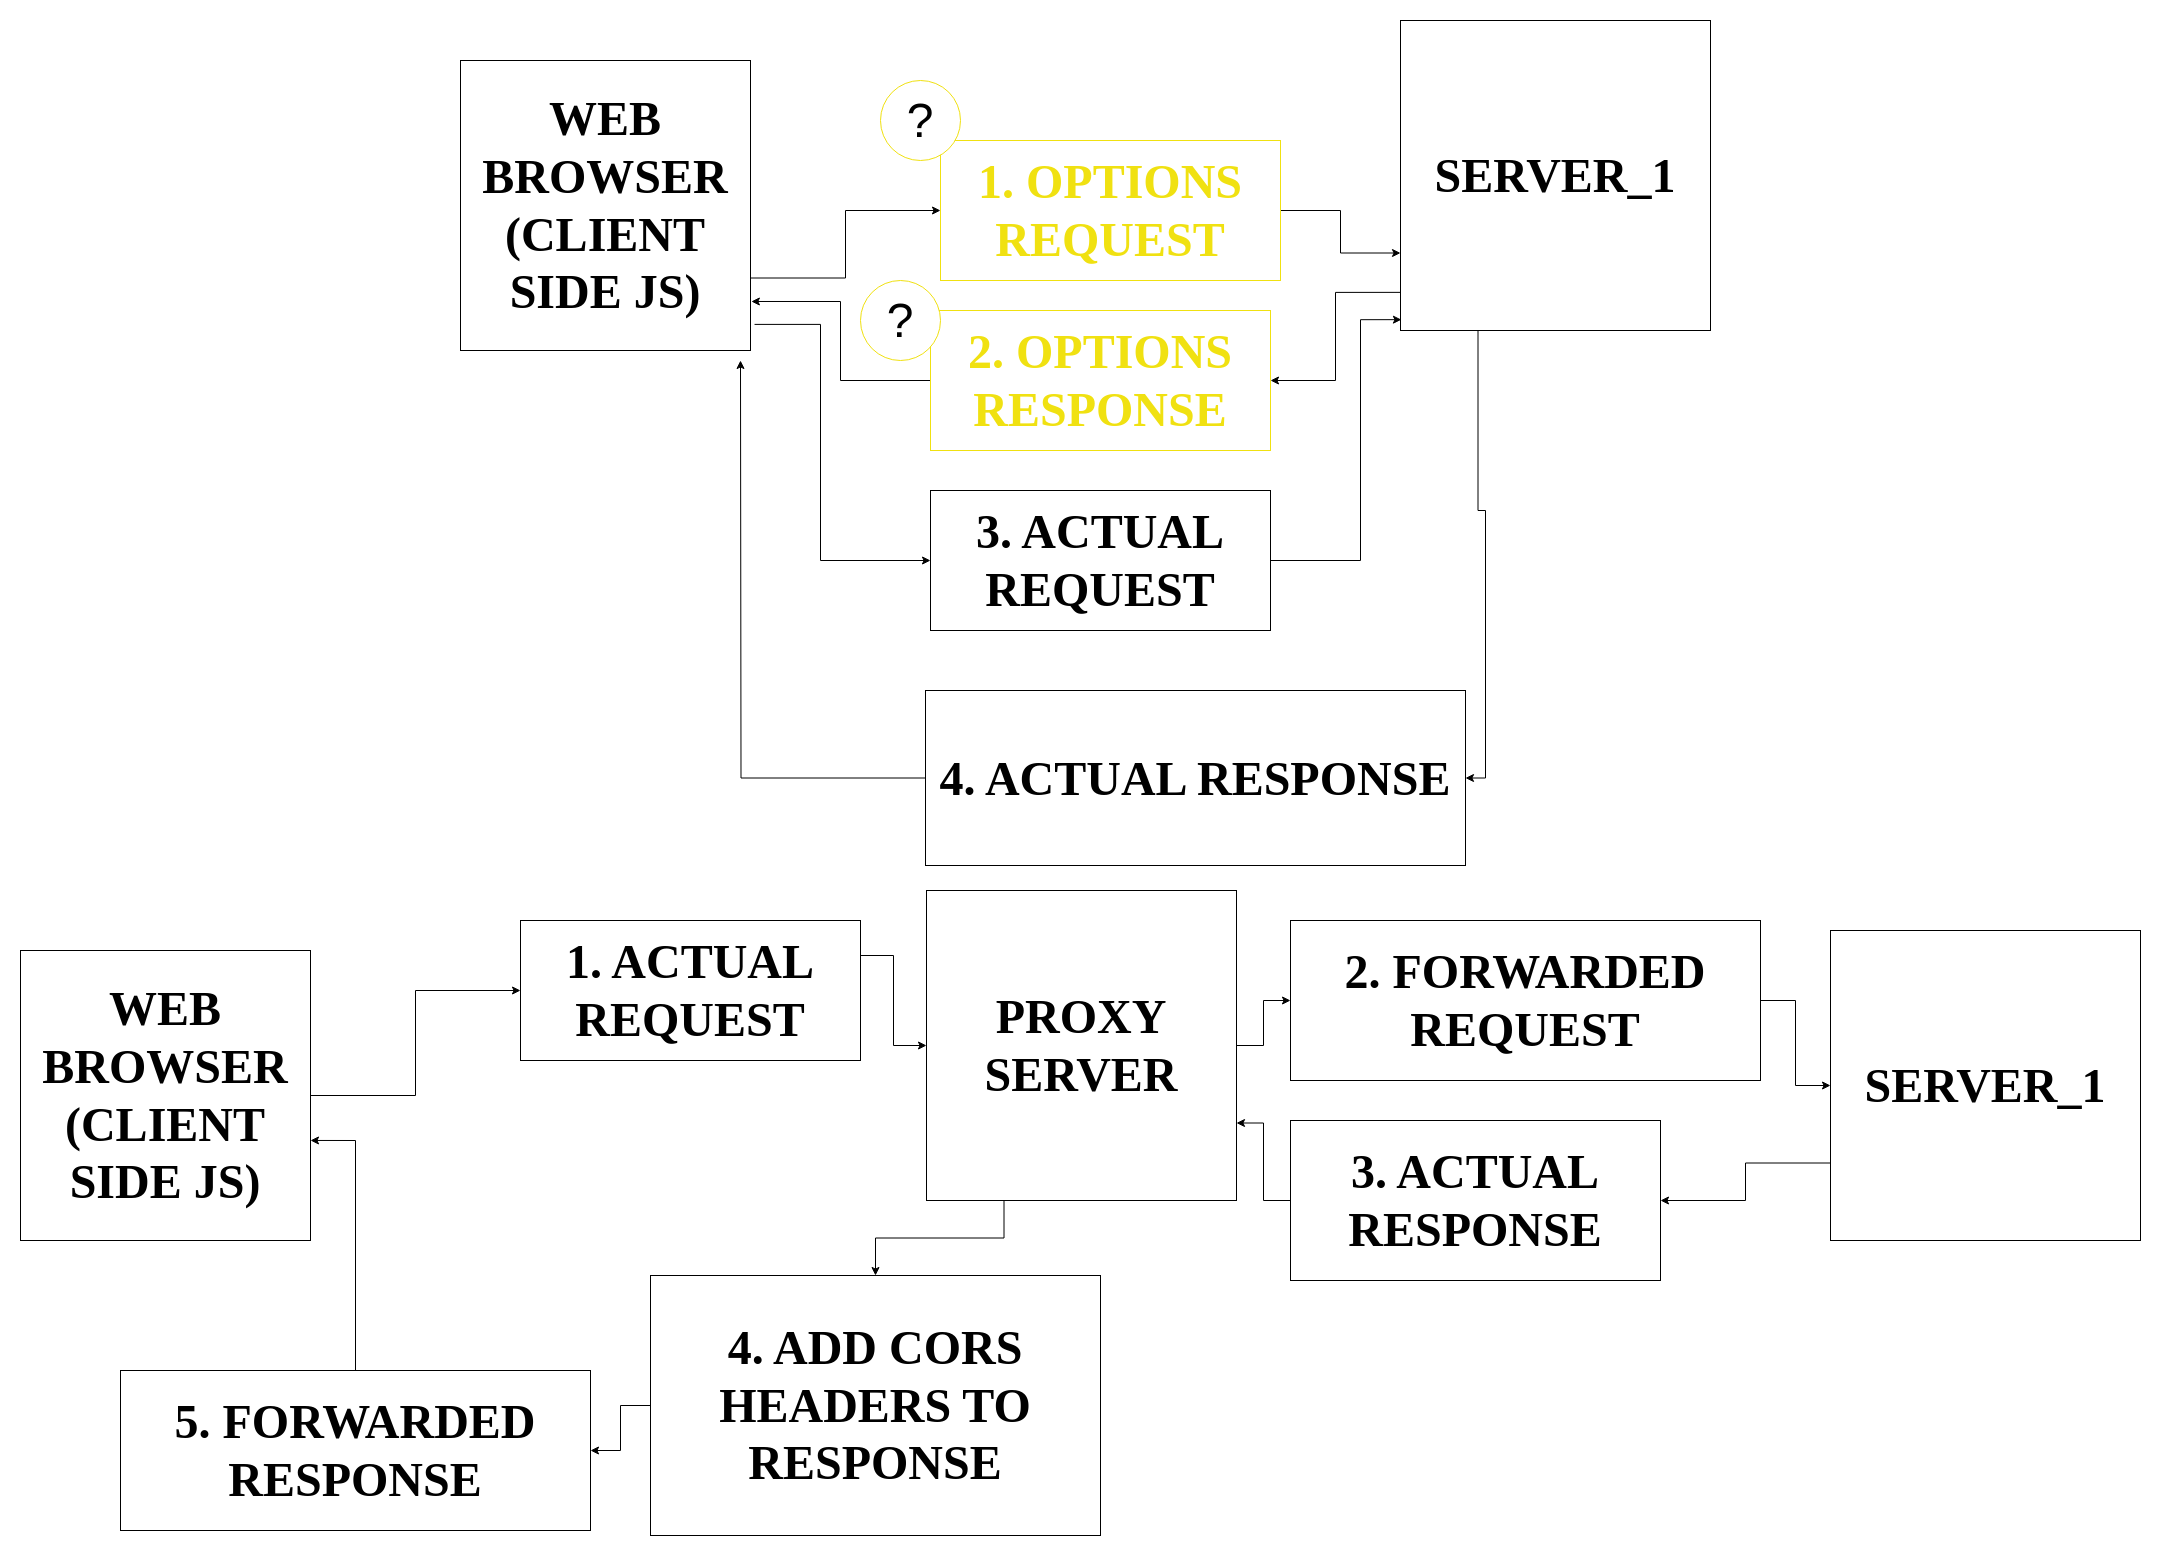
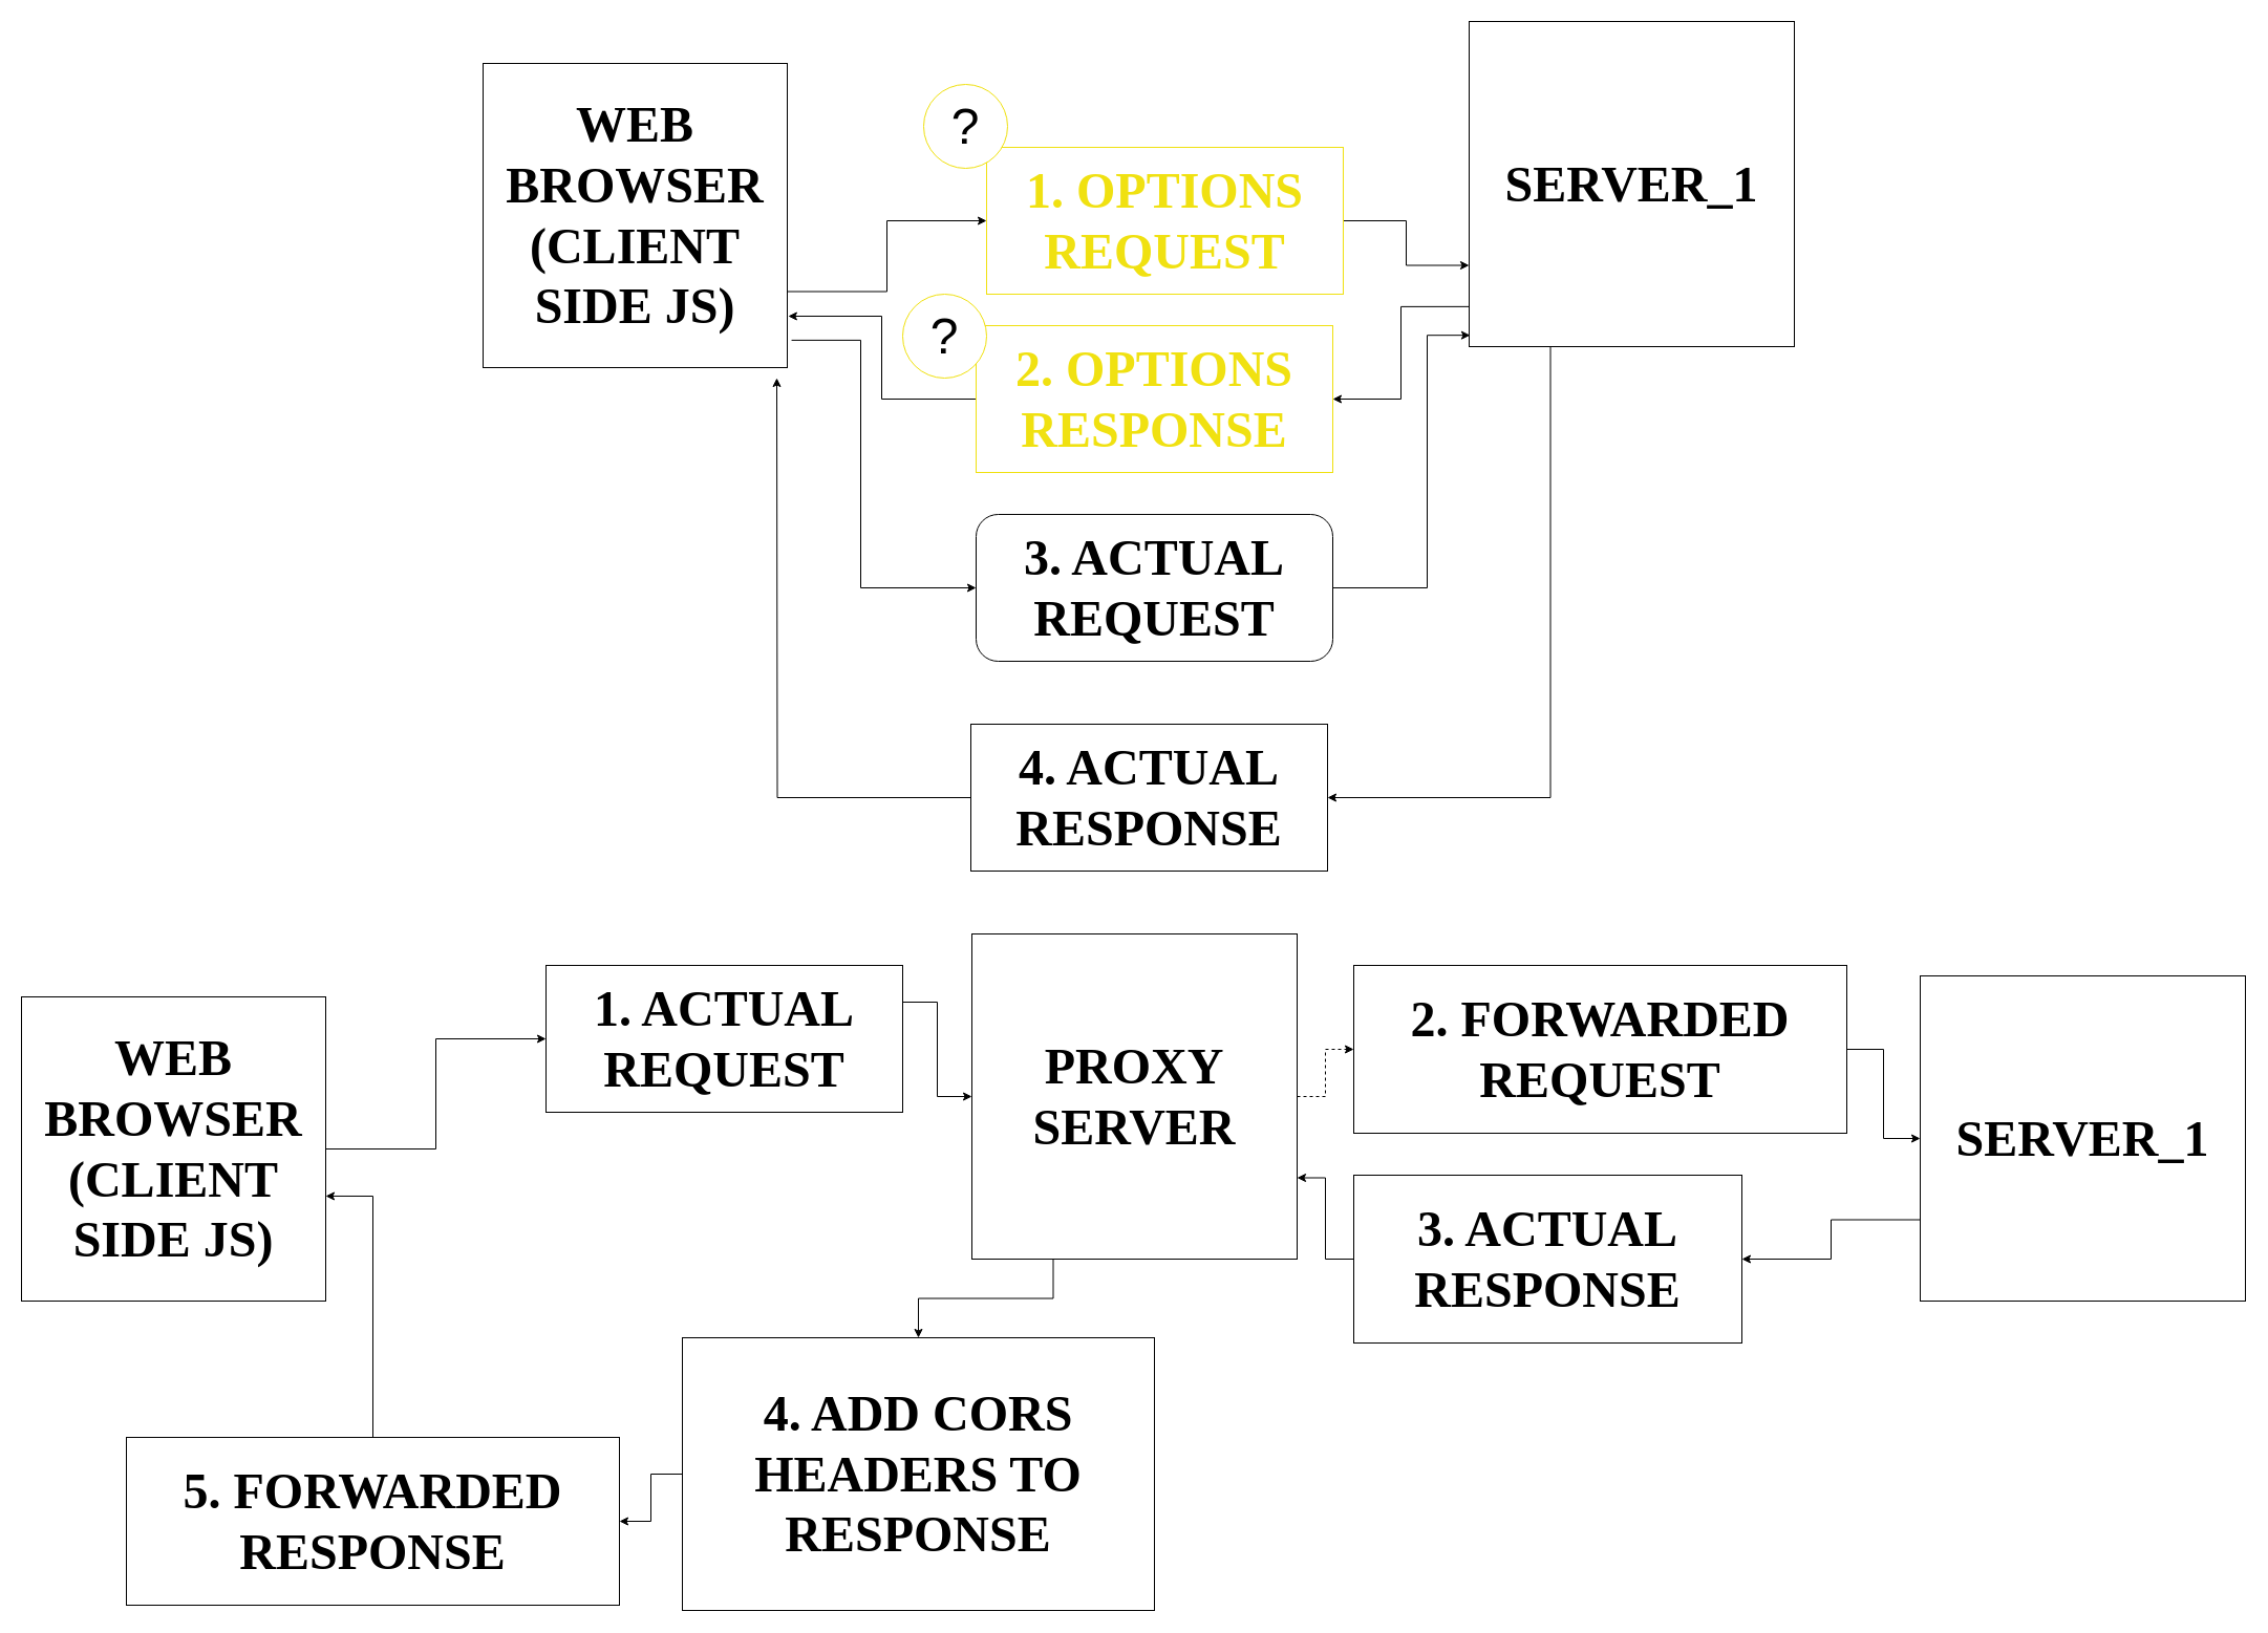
- <mxCell id="13" value="&lt;div&gt;&lt;b&gt;&lt;font style=&quot;font-size: 48px;&quot; face=&quot;Futura&quot;&gt;3. ACTUAL REQUEST&lt;br&gt;&lt;/font&gt;&lt;/b&gt;&lt;/div&gt;" style="rounded=0;whiteSpace=wrap;html=1;fontSize=48;" vertex="1" parent="1"><mxGeometry x="930" y="490" width="340" height="140" as="geometry" /></mxCell>
+ <mxCell id="13" value="&lt;div&gt;&lt;b&gt;&lt;font style=&quot;font-size: 48px;&quot; face=&quot;Futura&quot;&gt;3. ACTUAL REQUEST&lt;br&gt;&lt;/font&gt;&lt;/b&gt;&lt;/div&gt;" style="whiteSpace=wrap;html=1;fontSize=48;rounded=1;" vertex="1" parent="1"><mxGeometry x="930" y="490" width="340" height="140" as="geometry" /></mxCell>
- <mxCell id="15" value="&lt;div&gt;&lt;b&gt;&lt;font style=&quot;font-size: 48px;&quot; face=&quot;Futura&quot;&gt;4. ACTUAL RESPONSE&lt;br&gt;&lt;/font&gt;&lt;/b&gt;&lt;/div&gt;" style="rounded=0;whiteSpace=wrap;html=1;fontSize=48;" vertex="1" parent="1"><mxGeometry x="925" y="690" width="540" height="175" as="geometry" /></mxCell>
+ <mxCell id="15" value="&lt;div&gt;&lt;b&gt;&lt;font style=&quot;font-size: 48px;&quot; face=&quot;Futura&quot;&gt;4. ACTUAL RESPONSE&lt;br&gt;&lt;/font&gt;&lt;/b&gt;&lt;/div&gt;" style="rounded=0;whiteSpace=wrap;html=1;fontSize=48;" vertex="1" parent="1"><mxGeometry x="925" y="690" width="340" height="140" as="geometry" /></mxCell>
- <mxCell id="18" style="edgeStyle=orthogonalEdgeStyle;rounded=0;orthogonalLoop=1;jettySize=auto;html=1;exitX=1;exitY=0.5;exitDx=0;exitDy=0;fontSize=48;fontColor=#F0E111;" edge="1" parent="1" source="20" target="24"><mxGeometry relative="1" as="geometry" /></mxCell>
+ <mxCell id="18" style="edgeStyle=orthogonalEdgeStyle;rounded=0;orthogonalLoop=1;jettySize=auto;html=1;exitX=1;exitY=0.5;exitDx=0;exitDy=0;fontSize=48;fontColor=#F0E111;dashed=1;" edge="1" parent="1" source="20" target="24"><mxGeometry relative="1" as="geometry" /></mxCell>
